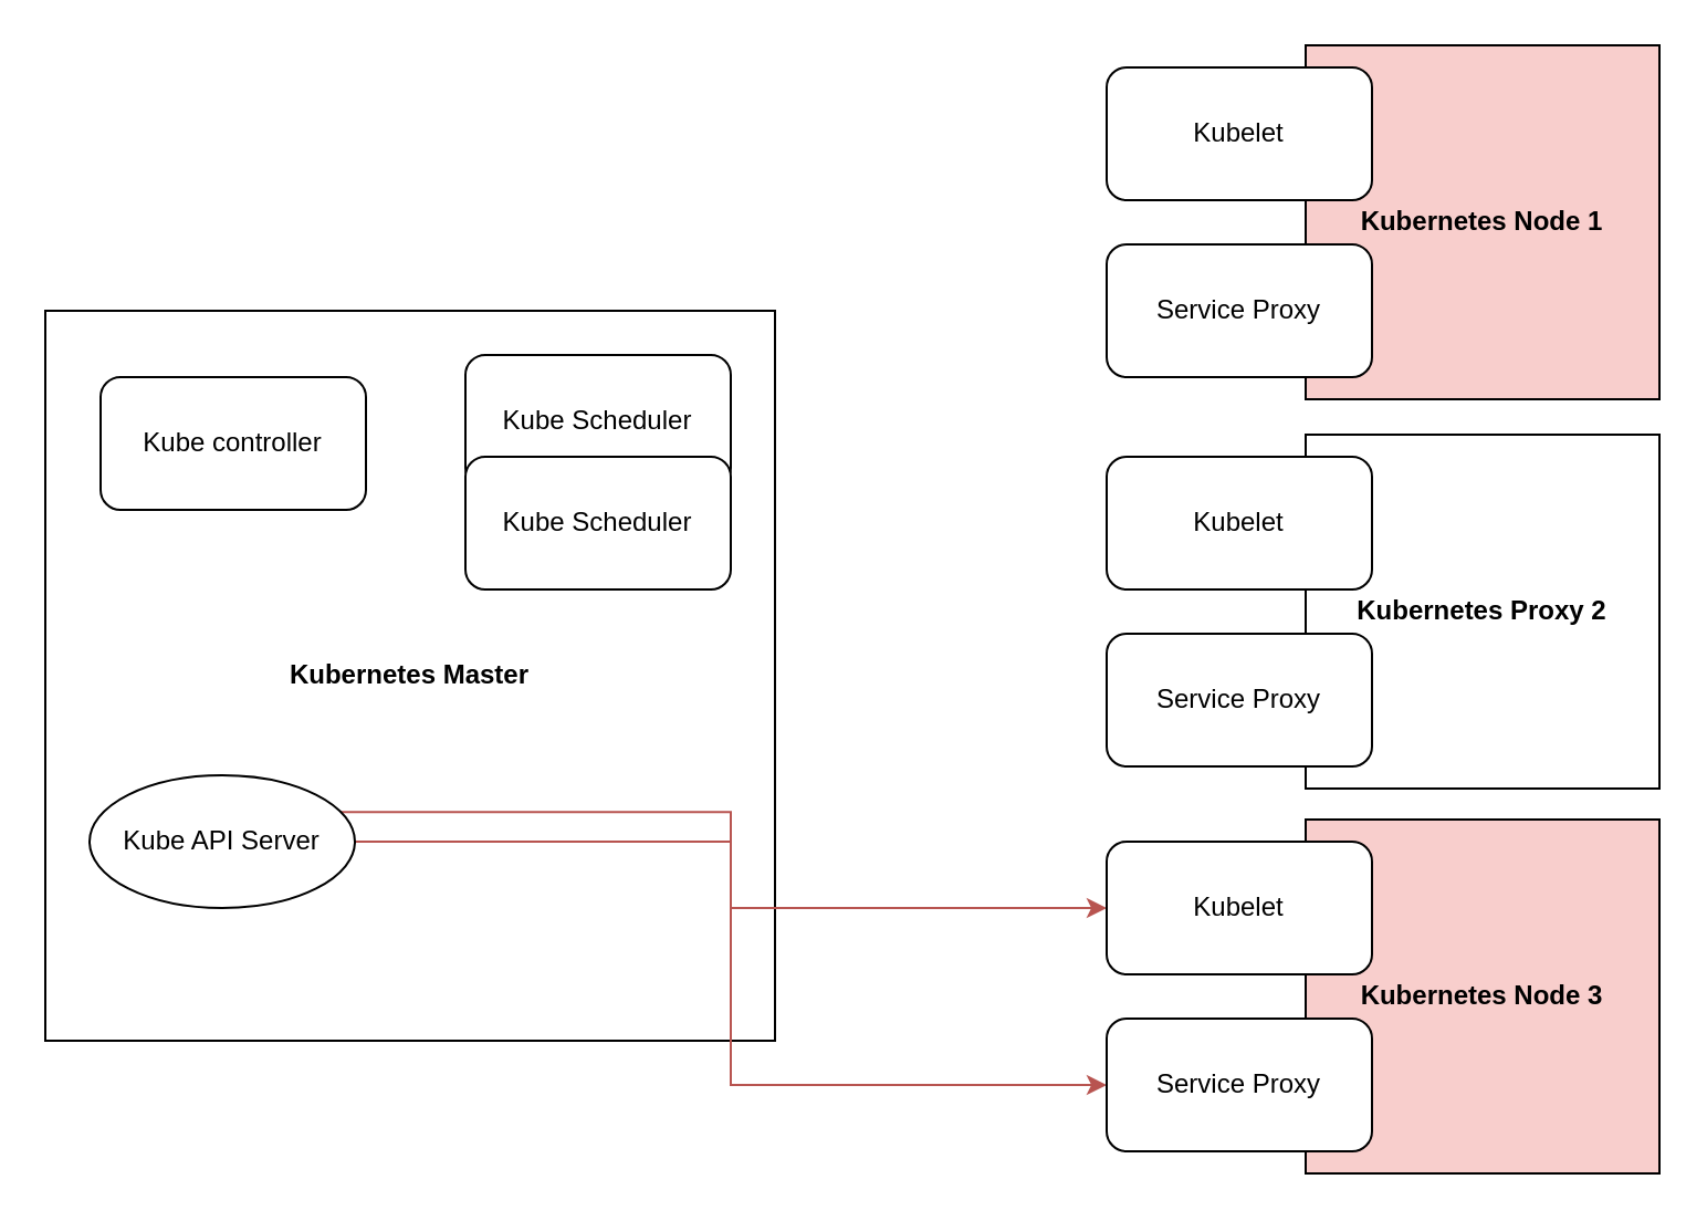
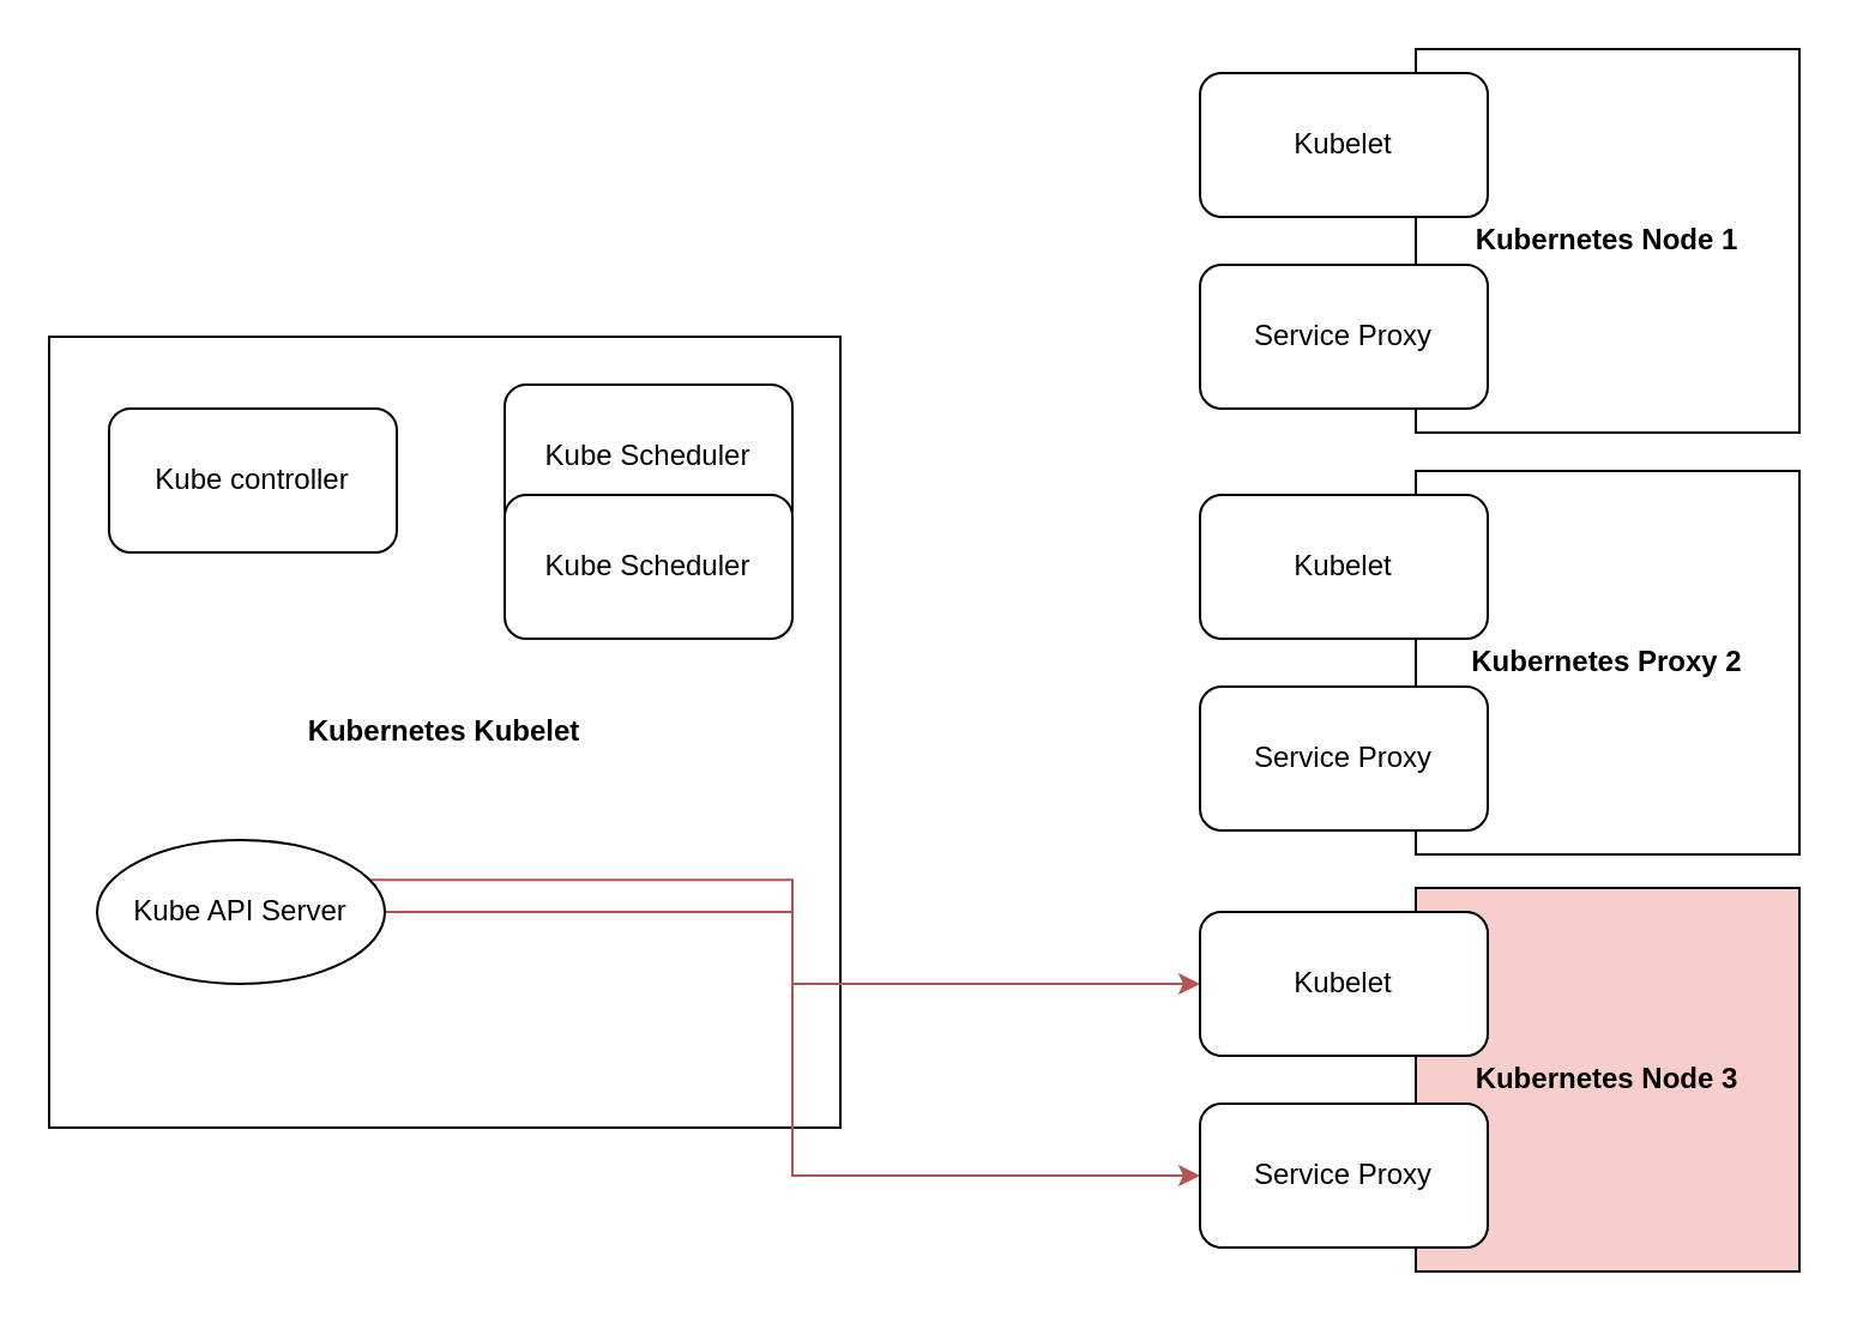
- <mxCell id="8" value="Kubernetes Node 1" style="whiteSpace=wrap;html=1;aspect=fixed;fontStyle=1;fillColor=#f8cecc;" parent="1" vertex="1"><mxGeometry x="590" y="20" width="160" height="160" as="geometry" /></mxCell>
+ <mxCell id="8" value="Kubernetes Node 1" style="whiteSpace=wrap;html=1;aspect=fixed;fontStyle=1" parent="1" vertex="1"><mxGeometry x="590" y="20" width="160" height="160" as="geometry" /></mxCell>
- <mxCell id="2" value="Kubernetes Master" style="whiteSpace=wrap;html=1;aspect=fixed;fontStyle=1" parent="1" vertex="1"><mxGeometry x="20" y="140" width="330" height="330" as="geometry" /></mxCell>
+ <mxCell id="2" value="Kubernetes Kubelet" style="whiteSpace=wrap;html=1;aspect=fixed;fontStyle=1" parent="1" vertex="1"><mxGeometry x="20" y="140" width="330" height="330" as="geometry" /></mxCell>
